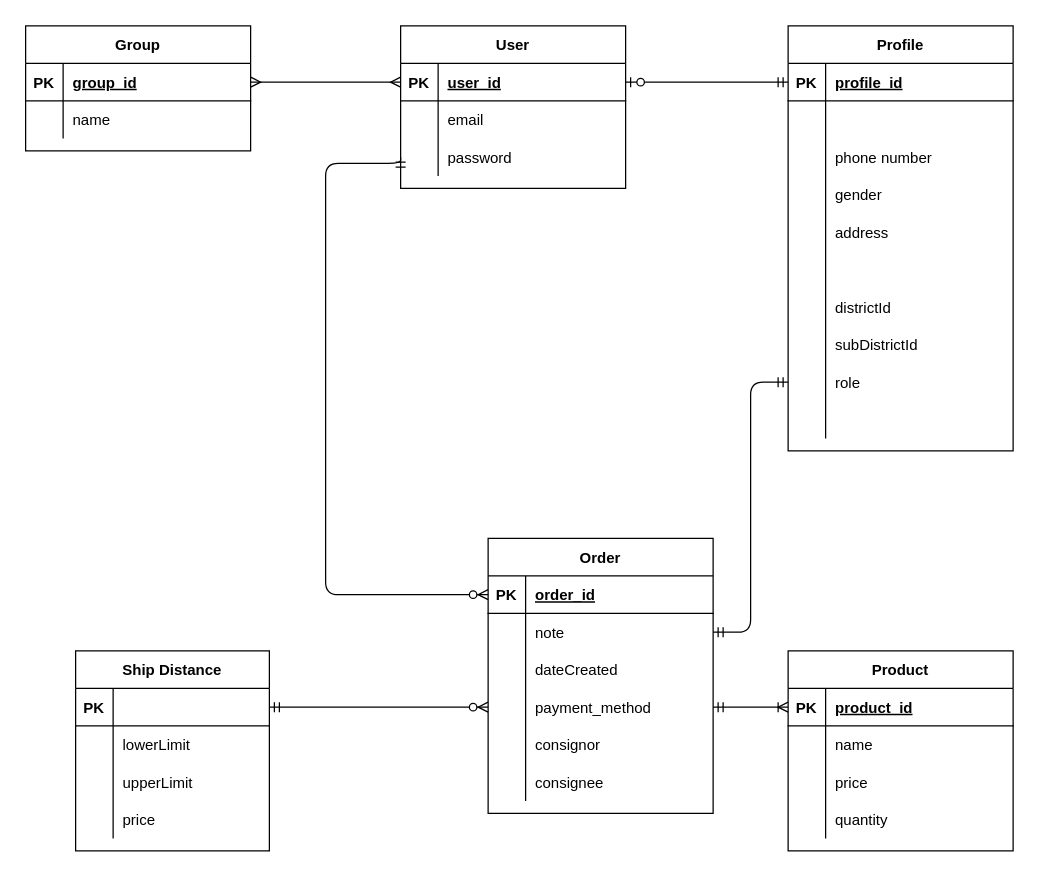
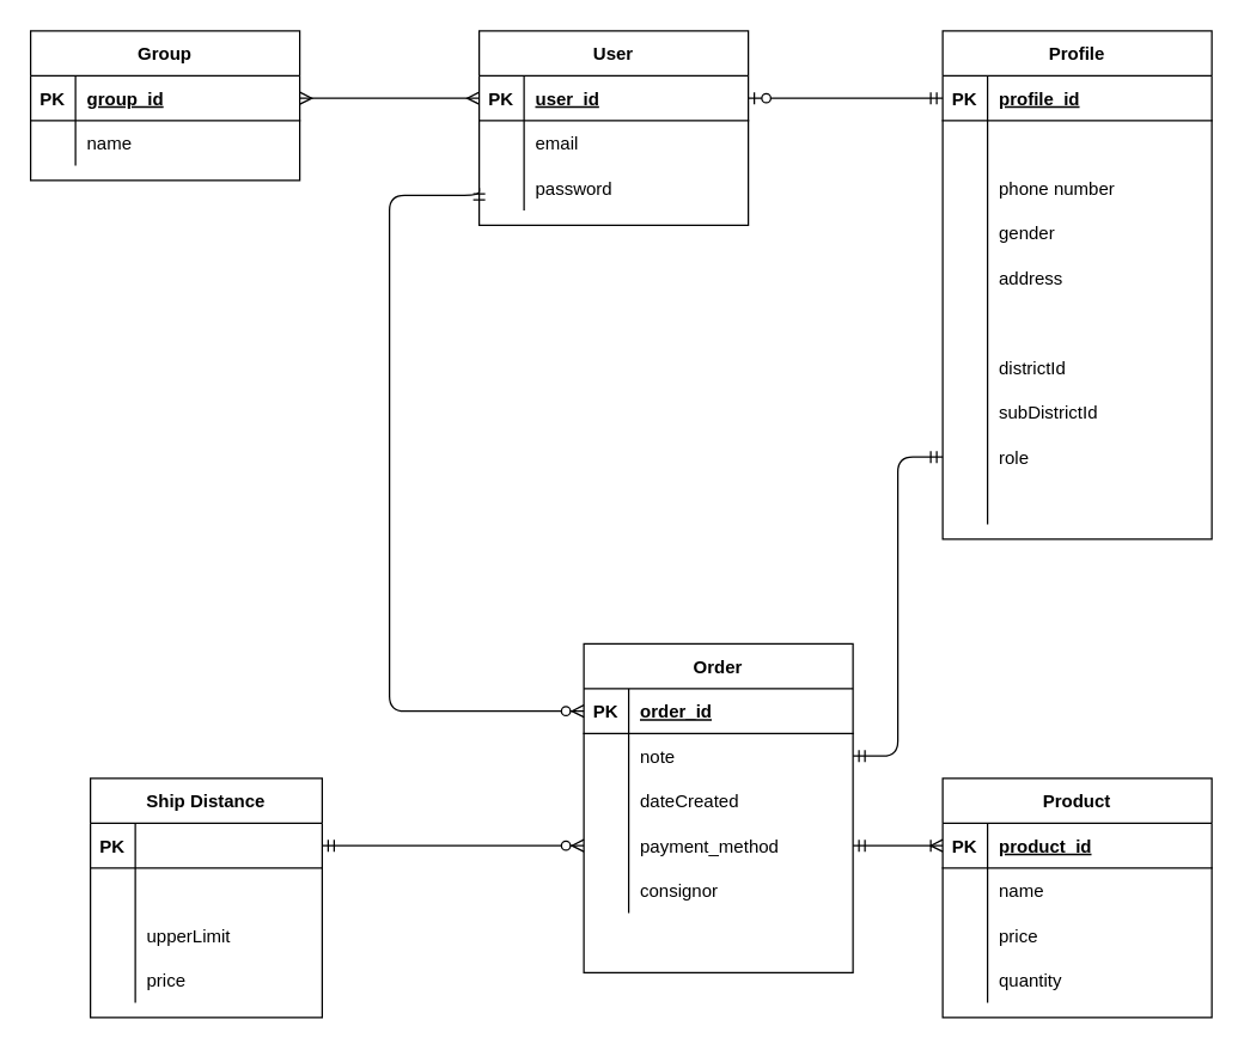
- <mxCell id="74" value="lowerLimit" style="shape=partialRectangle;connectable=0;fillColor=none;top=0;left=0;bottom=0;right=0;align=left;spacingLeft=6;overflow=hidden;" parent="72" vertex="1"><mxGeometry x="30" width="125" height="30" as="geometry" /></mxCell>
- <mxCell id="67" value="consignee" style="shape=partialRectangle;connectable=0;fillColor=none;top=0;left=0;bottom=0;right=0;align=left;spacingLeft=6;overflow=hidden;" parent="65" vertex="1"><mxGeometry x="30" width="150" height="30" as="geometry" /></mxCell>
